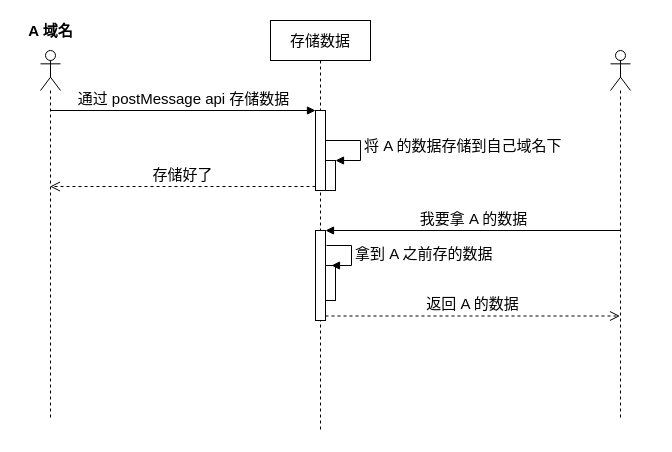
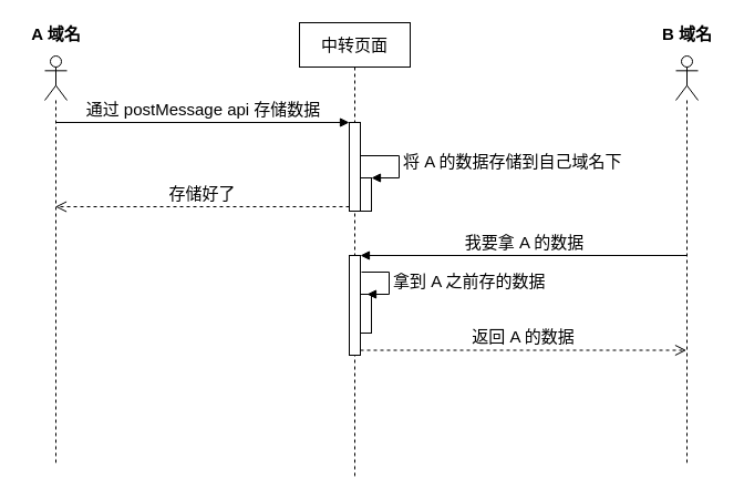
+ <mxCell id="7" value="&lt;b style=&quot;font-size: 15px&quot;&gt;B 域名&lt;/b&gt;" style="text;html=1;align=center;verticalAlign=middle;resizable=0;points=[];autosize=1;fontSize=15;" parent="5" vertex="1"><mxGeometry width="60" height="20" as="geometry" /></mxCell>
- <mxCell id="8" value="存储数据" style="shape=umlLifeline;perimeter=lifelinePerimeter;whiteSpace=wrap;html=1;container=1;collapsible=0;recursiveResize=0;outlineConnect=0;fontSize=15;" parent="1" vertex="1"><mxGeometry x="270" y="20" width="100" height="410" as="geometry" /></mxCell>
+ <mxCell id="8" value="中转页面" style="shape=umlLifeline;perimeter=lifelinePerimeter;whiteSpace=wrap;html=1;container=1;collapsible=0;recursiveResize=0;outlineConnect=0;fontSize=15;" parent="1" vertex="1"><mxGeometry x="270" y="20" width="100" height="410" as="geometry" /></mxCell>
